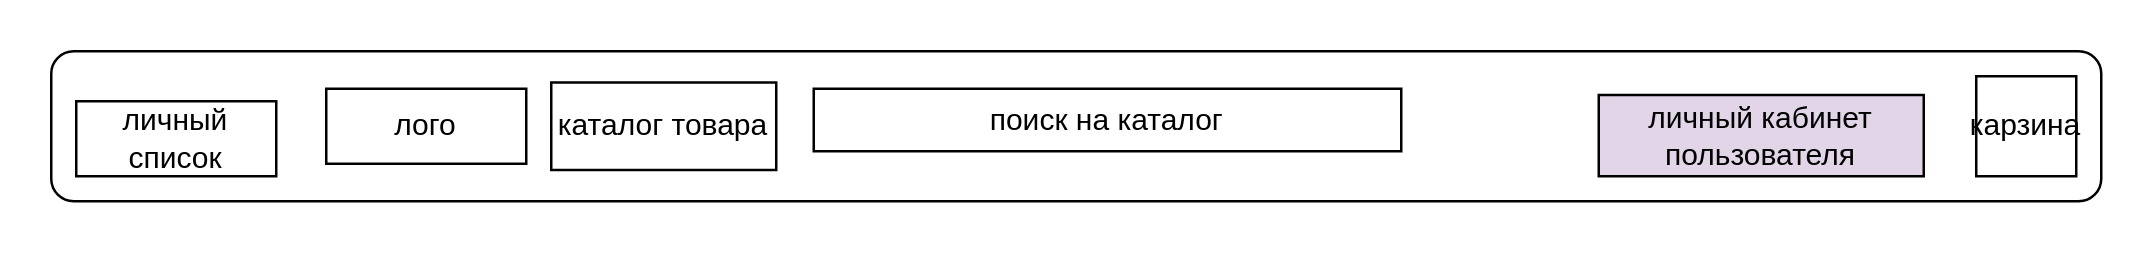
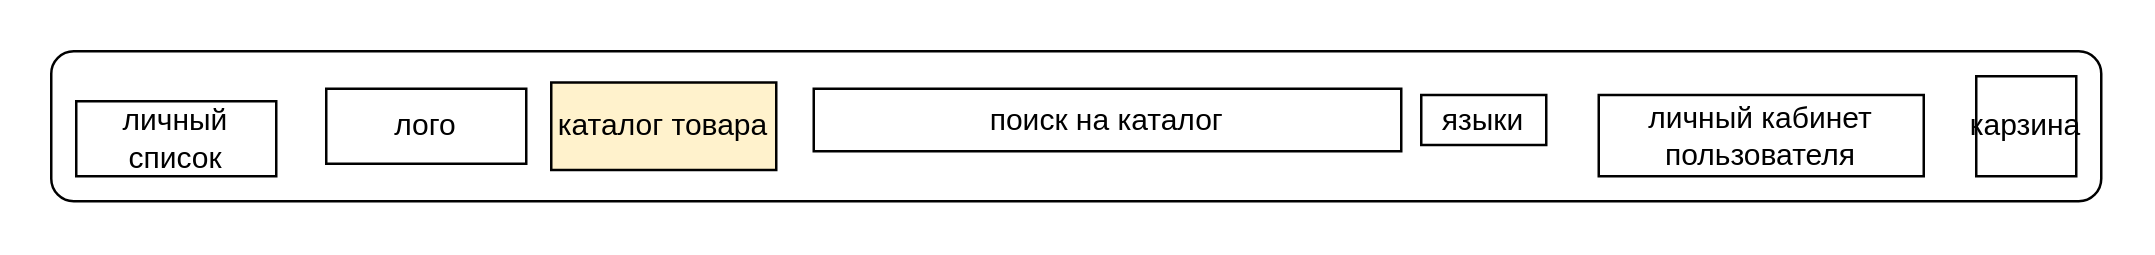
+ <mxCell id="7" value="языки" style="rounded=0;whiteSpace=wrap;html=1;" vertex="1" parent="1"><mxGeometry x="568" y="37.5" width="50" height="20" as="geometry" /></mxCell>
- <mxCell id="5" value="каталог товара" style="rounded=0;whiteSpace=wrap;html=1;" vertex="1" parent="1"><mxGeometry x="220" y="32.5" width="90" height="35" as="geometry" /></mxCell>
+ <mxCell id="5" value="каталог товара" style="rounded=0;whiteSpace=wrap;html=1;fillColor=#fff2cc;" vertex="1" parent="1"><mxGeometry x="220" y="32.5" width="90" height="35" as="geometry" /></mxCell>
- <mxCell id="8" value="личный кабинет пользователя" style="rounded=0;whiteSpace=wrap;html=1;fillColor=#e1d5e7;" vertex="1" parent="1"><mxGeometry x="639" y="37.5" width="130" height="32.5" as="geometry" /></mxCell>
+ <mxCell id="8" value="личный кабинет пользователя" style="rounded=0;whiteSpace=wrap;html=1;" vertex="1" parent="1"><mxGeometry x="639" y="37.5" width="130" height="32.5" as="geometry" /></mxCell>
